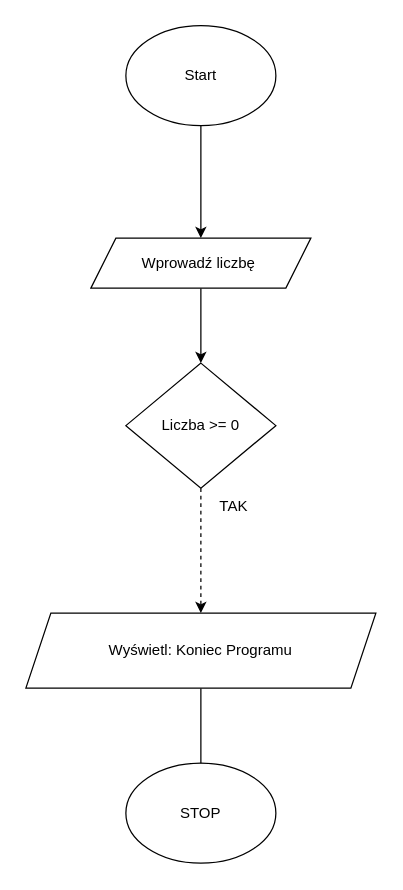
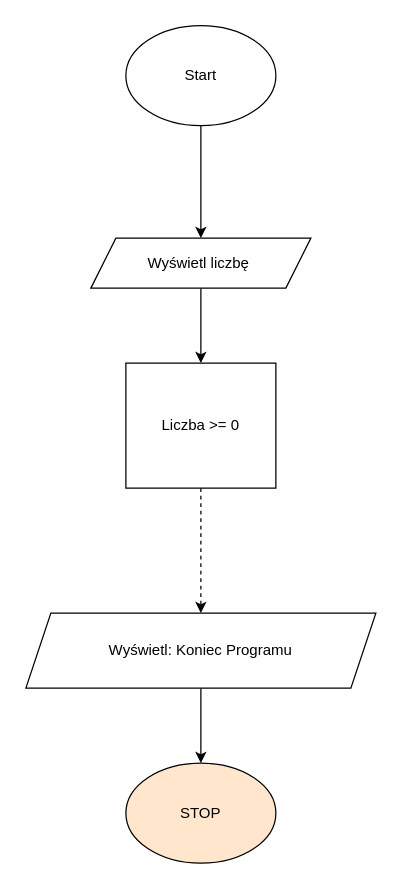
- <mxCell id="6" value="Wprowadź liczbę&amp;nbsp;" style="shape=parallelogram;perimeter=parallelogramPerimeter;whiteSpace=wrap;html=1;fixedSize=1;" vertex="1" parent="1"><mxGeometry x="72" y="190" width="176" height="40" as="geometry" /></mxCell>
+ <mxCell id="6" value="Wyświetl liczbę&amp;nbsp;" style="shape=parallelogram;perimeter=parallelogramPerimeter;whiteSpace=wrap;html=1;fixedSize=1;" vertex="1" parent="1"><mxGeometry x="72" y="190" width="176" height="40" as="geometry" /></mxCell>
- <mxCell id="8" value="Liczba &amp;gt;= 0" style="rhombus;whiteSpace=wrap;html=1;" vertex="1" parent="1"><mxGeometry x="100" y="290" width="120" height="100" as="geometry" /></mxCell>
+ <mxCell id="8" value="Liczba &amp;gt;= 0" style="whiteSpace=wrap;html=1;rounded=0;" vertex="1" parent="1"><mxGeometry x="100" y="290" width="120" height="100" as="geometry" /></mxCell>
- <mxCell id="11" value="TAK" style="text;html=1;align=center;verticalAlign=middle;resizable=0;points=[];autosize=1;strokeColor=none;fillColor=none;" vertex="1" parent="1"><mxGeometry x="166" y="395" width="40" height="20" as="geometry" /></mxCell>
- <mxCell id="9" style="edgeStyle=orthogonalEdgeStyle;rounded=0;orthogonalLoop=1;jettySize=auto;html=1;exitX=0.5;exitY=1;exitDx=0;exitDy=0;entryX=0.5;entryY=0;entryDx=0;entryDy=0;endArrow=none;" edge="1" parent="1" source="10" target="4"><mxGeometry relative="1" as="geometry" /></mxCell>
+ <mxCell id="9" style="edgeStyle=orthogonalEdgeStyle;rounded=0;orthogonalLoop=1;jettySize=auto;html=1;exitX=0.5;exitY=1;exitDx=0;exitDy=0;entryX=0.5;entryY=0;entryDx=0;entryDy=0;" edge="1" parent="1" source="10" target="4"><mxGeometry relative="1" as="geometry" /></mxCell>
- <mxCell id="4" value="STOP&lt;br&gt;" style="ellipse;whiteSpace=wrap;html=1;" vertex="1" parent="1"><mxGeometry x="100" y="610" width="120" height="80" as="geometry" /></mxCell>
+ <mxCell id="4" value="STOP&lt;br&gt;" style="ellipse;whiteSpace=wrap;html=1;fillColor=#ffe6cc;" vertex="1" parent="1"><mxGeometry x="100" y="610" width="120" height="80" as="geometry" /></mxCell>
